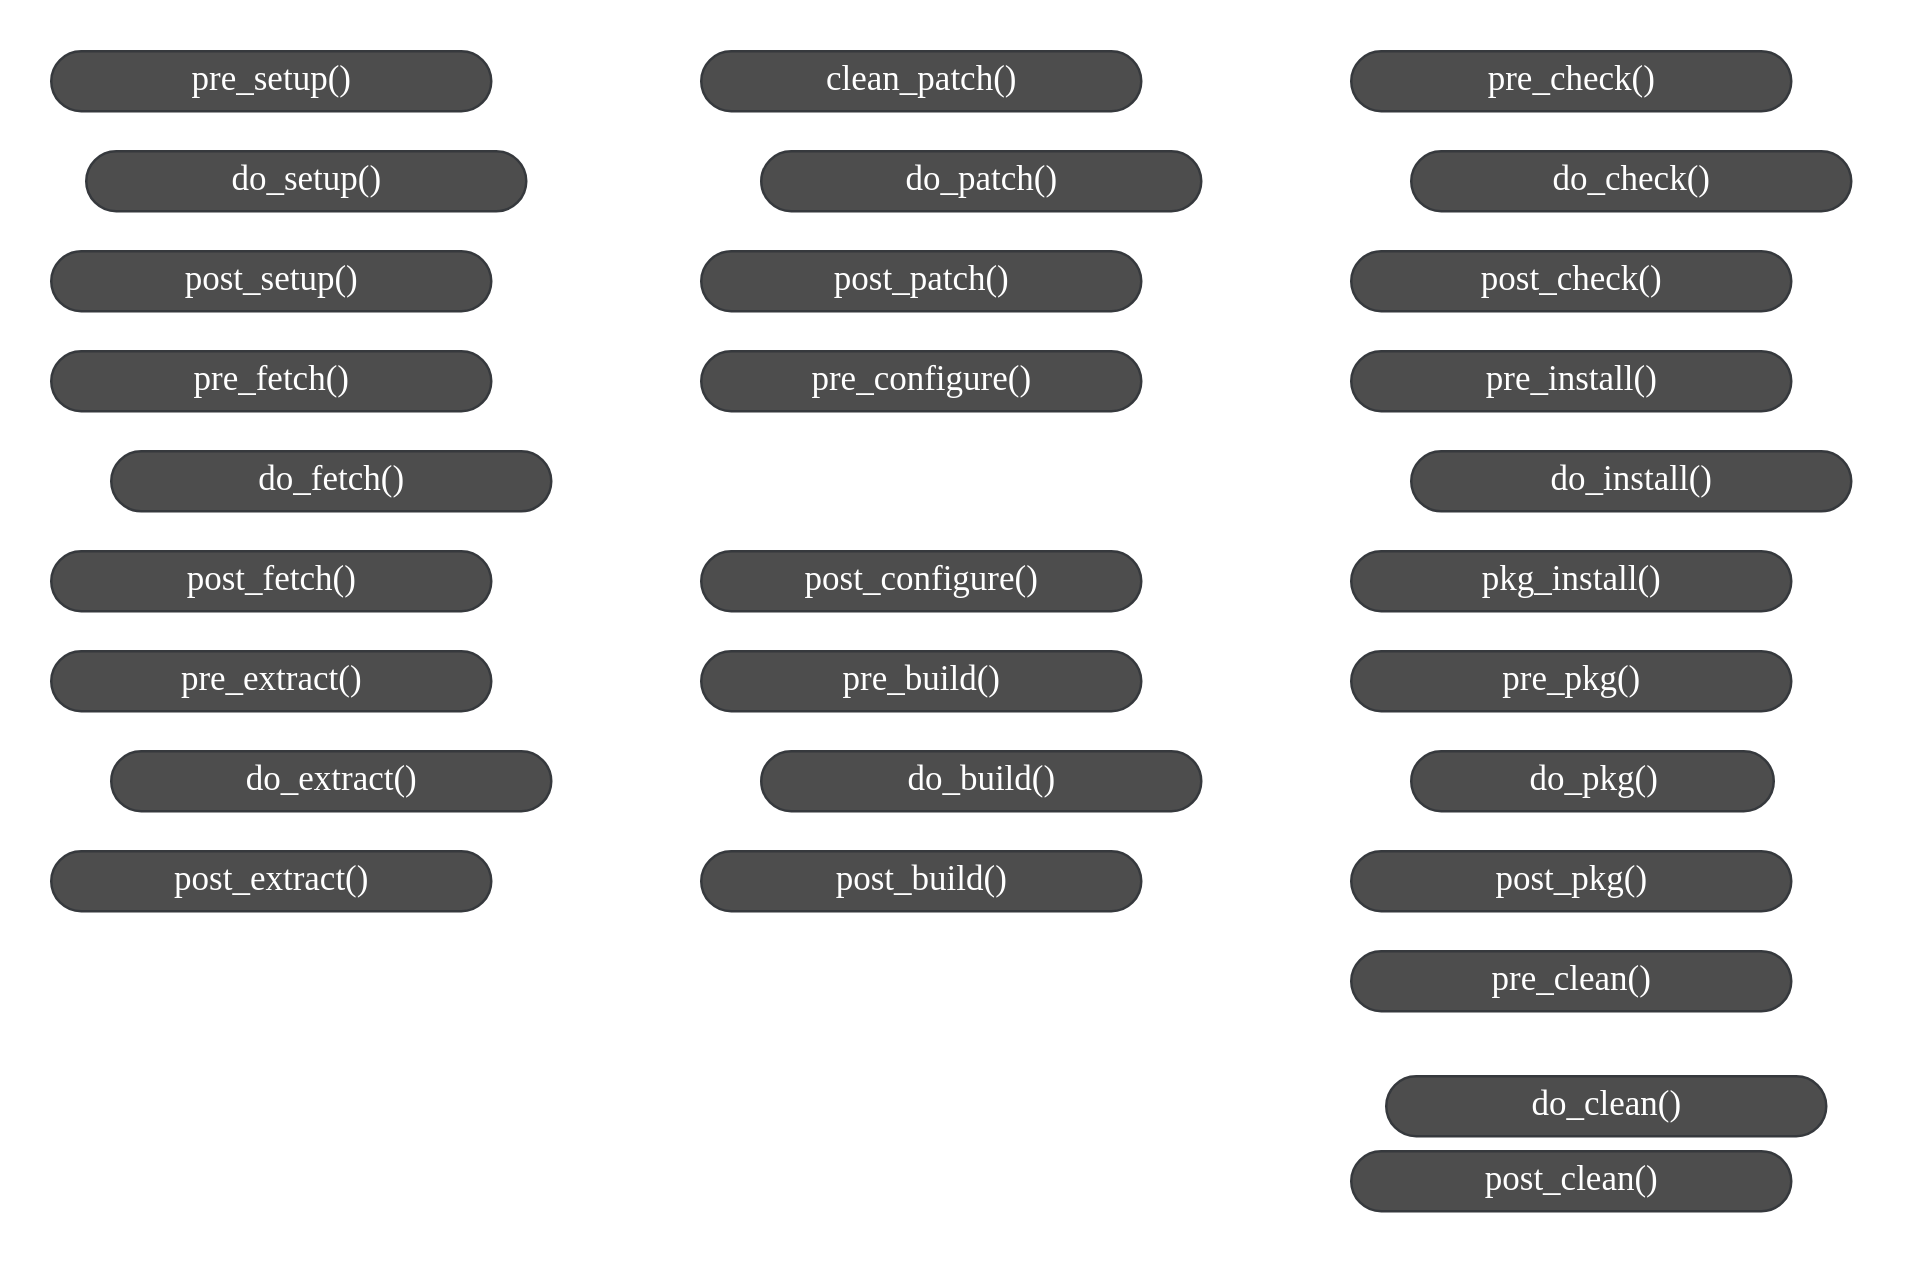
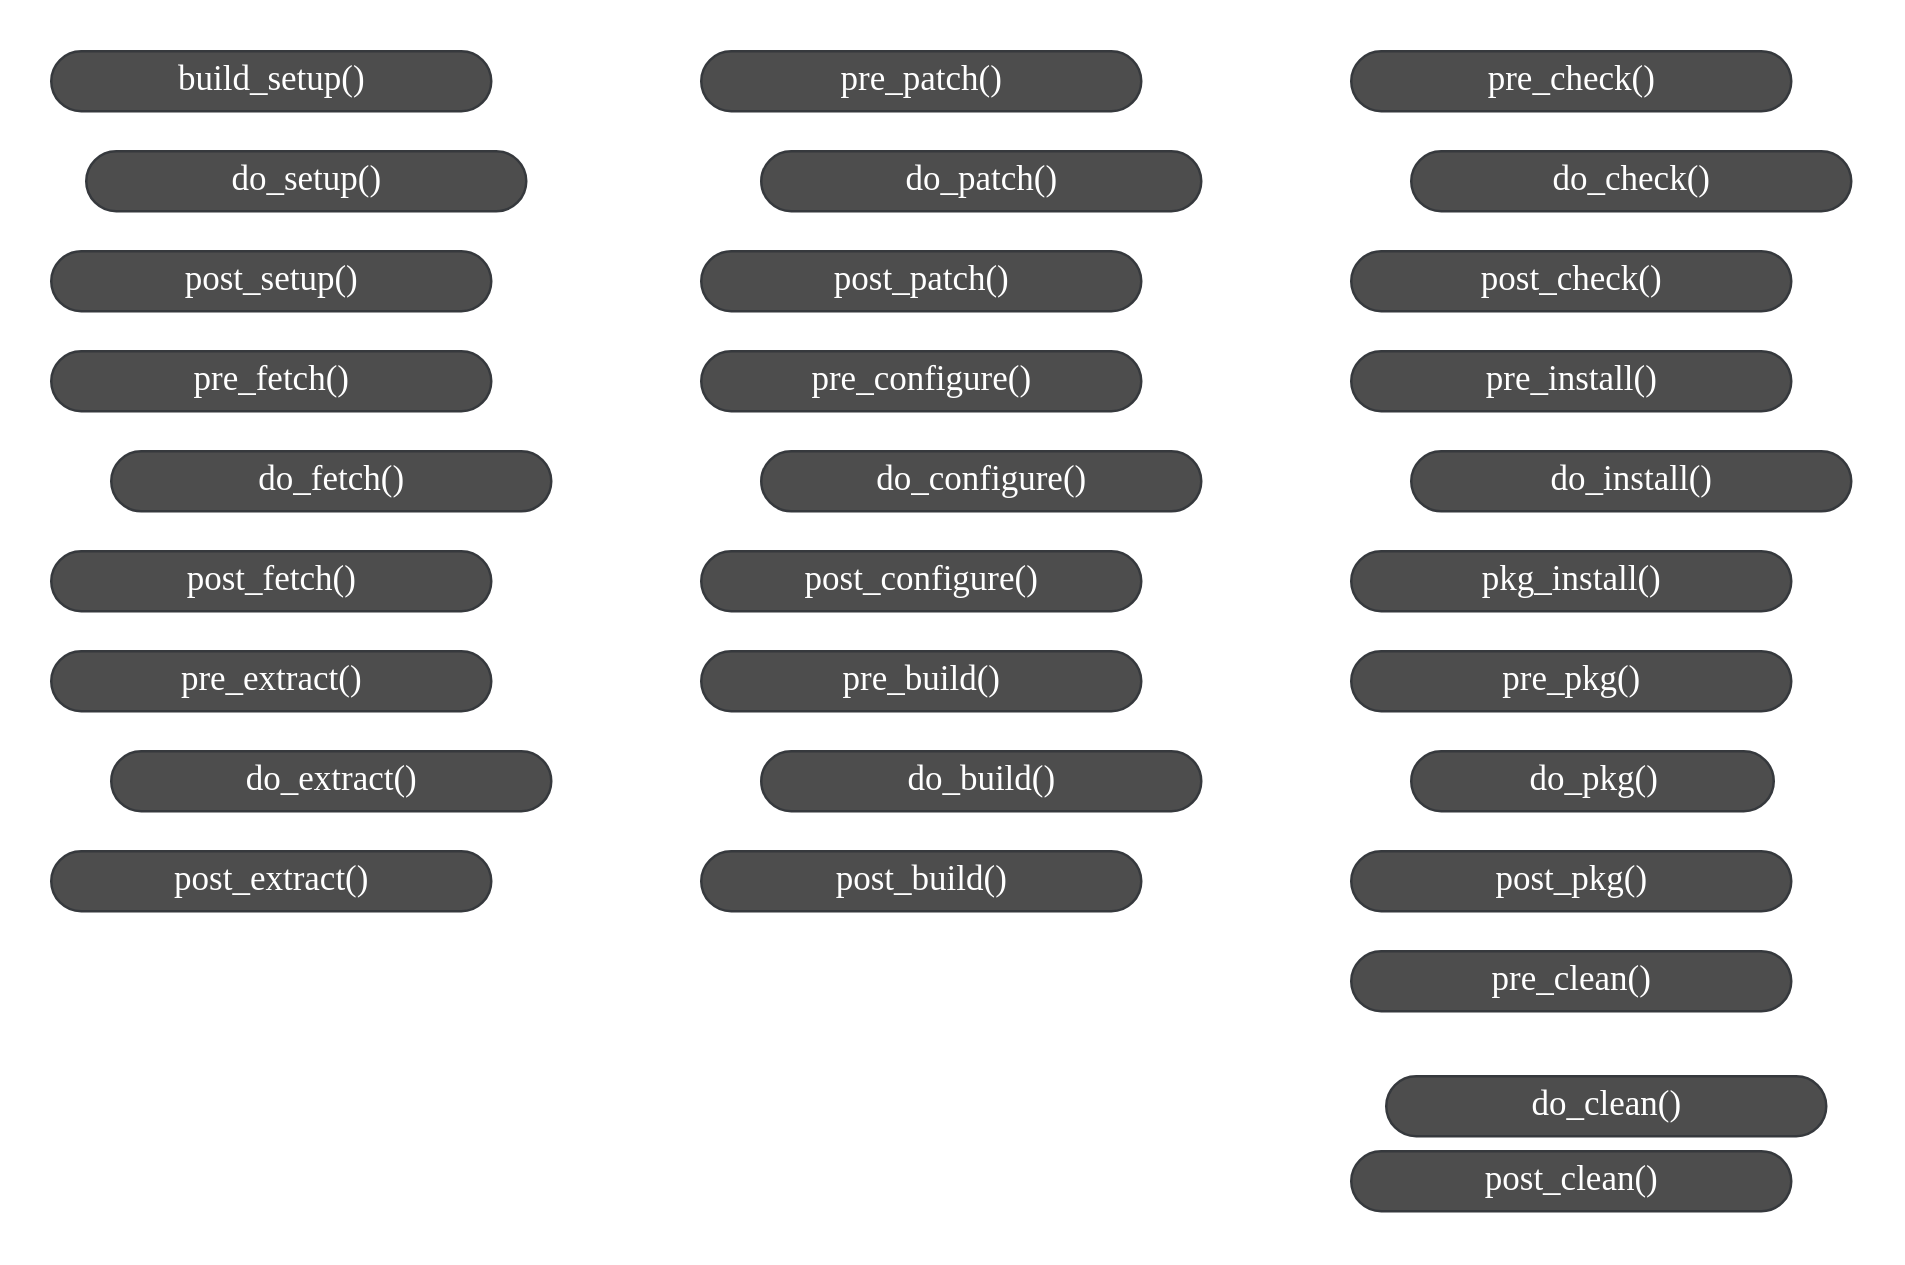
- <mxCell id="4" value="pre_setup()" style="rounded=1;arcSize=50;fillColor=#4D4D4D;strokeColor=#36393d;fillStyle=solid;fontFamily=Source Code Pro;labelBackgroundColor=none;labelBorderColor=none;fontColor=#FFFFFF;html=1;fontSize=14;" vertex="1" parent="3"><mxGeometry width="176" height="24" as="geometry" /></mxCell>
+ <mxCell id="4" value="build_setup()" style="rounded=1;arcSize=50;fillColor=#4D4D4D;strokeColor=#36393d;fillStyle=solid;fontFamily=Source Code Pro;labelBackgroundColor=none;labelBorderColor=none;fontColor=#FFFFFF;html=1;fontSize=14;" vertex="1" parent="3"><mxGeometry width="176" height="24" as="geometry" /></mxCell>
- <mxCell id="17" value="clean_patch()" style="rounded=1;arcSize=50;fillColor=#4D4D4D;strokeColor=#36393d;fillStyle=solid;fontFamily=Source Code Pro;labelBackgroundColor=none;labelBorderColor=none;fontColor=#FFFFFF;html=1;fontSize=14;" vertex="1" parent="16"><mxGeometry width="176" height="24" as="geometry" /></mxCell>
+ <mxCell id="17" value="pre_patch()" style="rounded=1;arcSize=50;fillColor=#4D4D4D;strokeColor=#36393d;fillStyle=solid;fontFamily=Source Code Pro;labelBackgroundColor=none;labelBorderColor=none;fontColor=#FFFFFF;html=1;fontSize=14;" vertex="1" parent="16"><mxGeometry width="176" height="24" as="geometry" /></mxCell>
+ <mxCell id="22" value="do_configure()" style="rounded=1;arcSize=50;fillColor=#4D4D4D;strokeColor=#36393d;fillStyle=solid;fontFamily=Source Code Pro;labelBackgroundColor=none;labelBorderColor=none;fontColor=#FFFFFF;html=1;fontSize=14;" vertex="1" parent="20"><mxGeometry x="24" y="40" width="176" height="24" as="geometry" /></mxCell>
